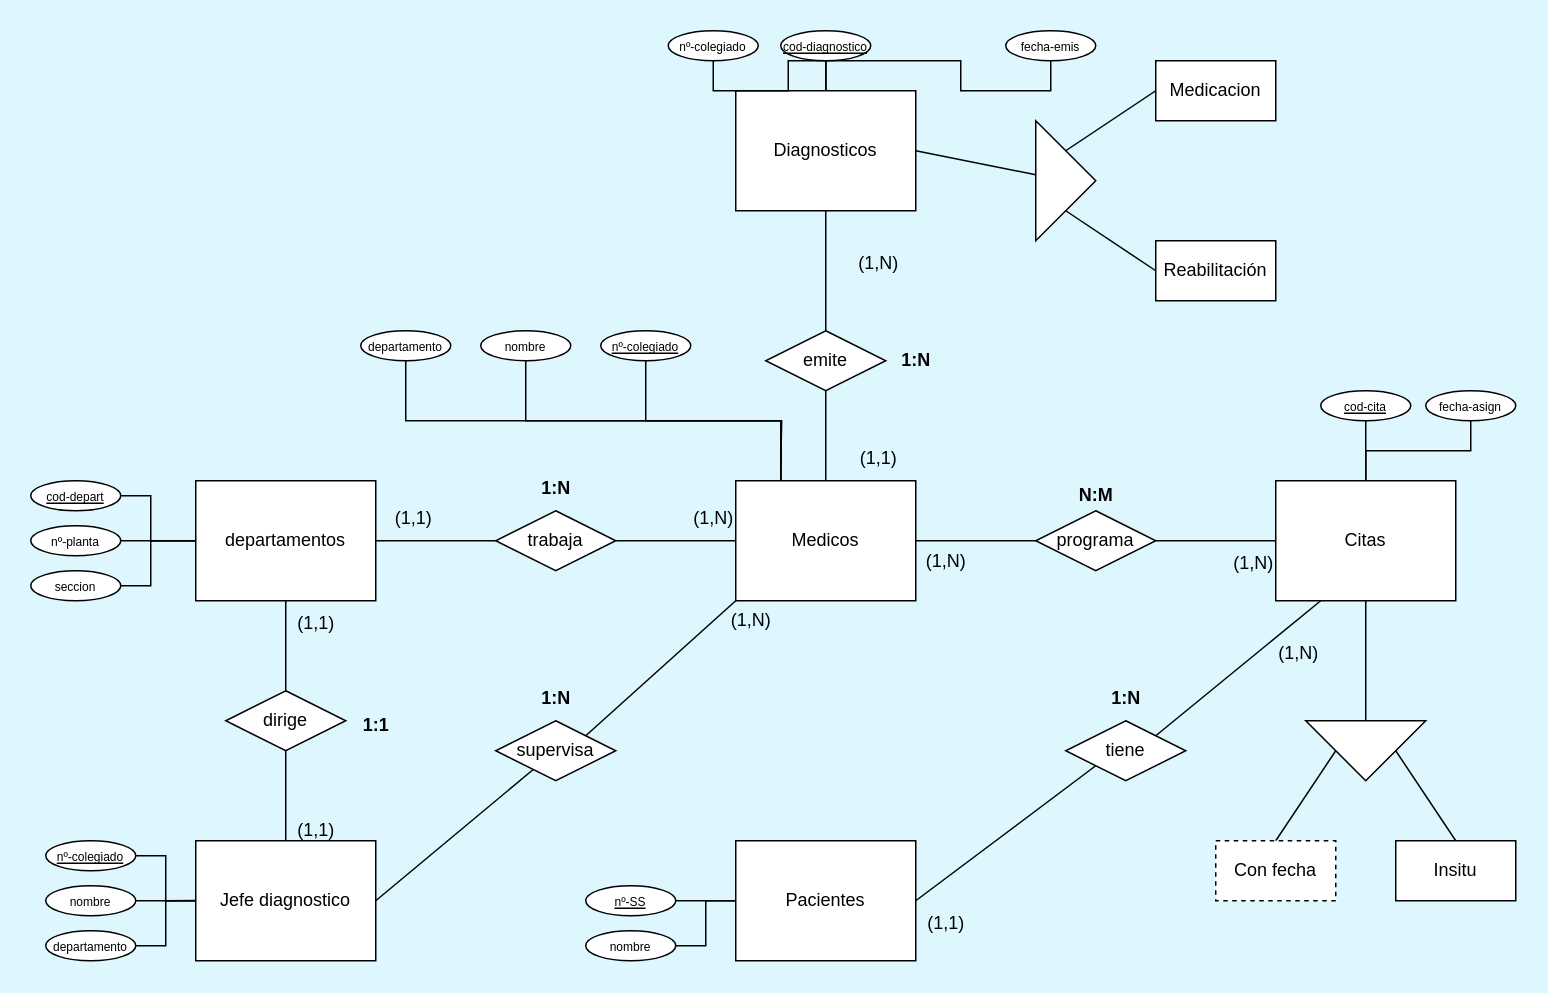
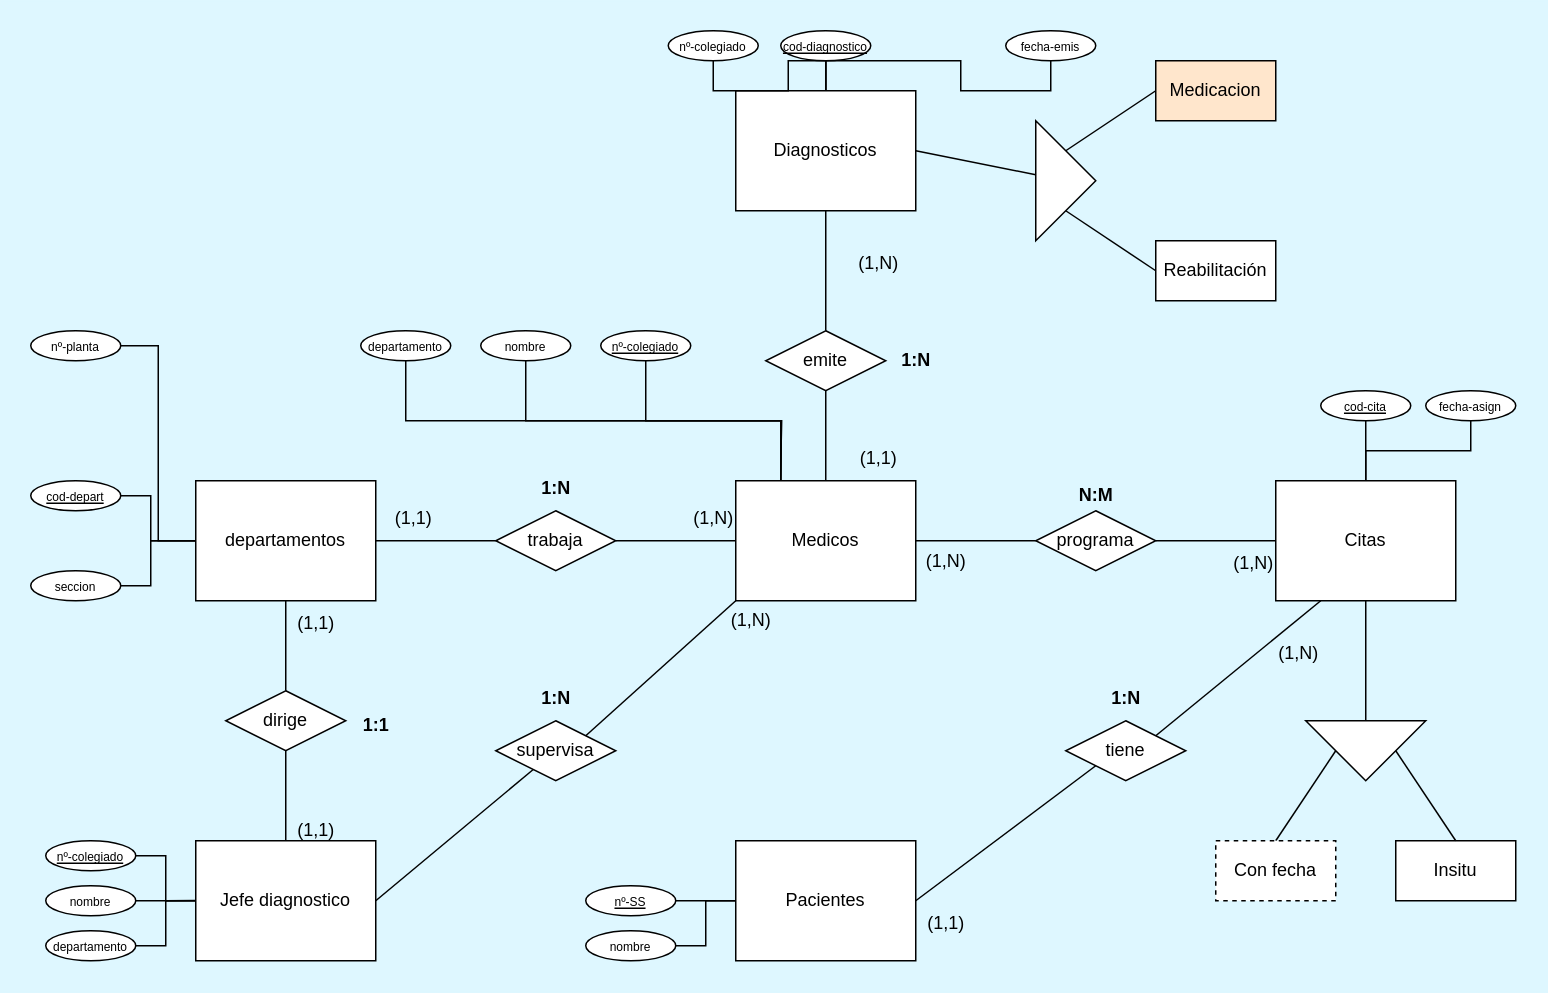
- <mxCell id="27" value="Medicacion" style="rounded=0;whiteSpace=wrap;html=1;" parent="1" vertex="1"><mxGeometry x="770" y="40" width="80" height="40" as="geometry" /></mxCell>
+ <mxCell id="27" value="Medicacion" style="rounded=0;whiteSpace=wrap;html=1;fillColor=#ffe6cc;" parent="1" vertex="1"><mxGeometry x="770" y="40" width="80" height="40" as="geometry" /></mxCell>
- <mxCell id="47" value="&lt;font style=&quot;font-size: 8px;&quot;&gt;nº-planta&lt;/font&gt;" style="ellipse;whiteSpace=wrap;html=1;" parent="1" vertex="1"><mxGeometry x="20" y="350" width="60" height="20" as="geometry" /></mxCell>
+ <mxCell id="47" value="&lt;font style=&quot;font-size: 8px;&quot;&gt;nº-planta&lt;/font&gt;" style="ellipse;whiteSpace=wrap;html=1;" parent="1" vertex="1"><mxGeometry x="20" y="220" width="60" height="20" as="geometry" /></mxCell>
